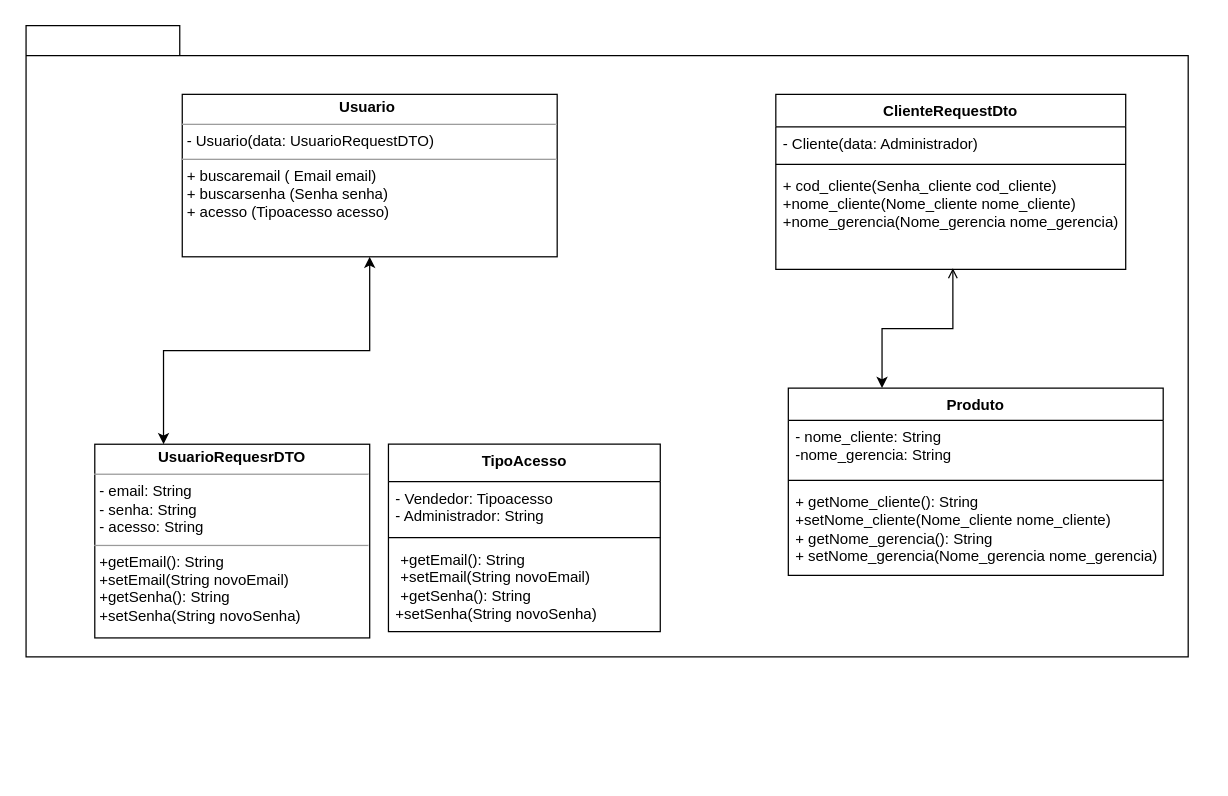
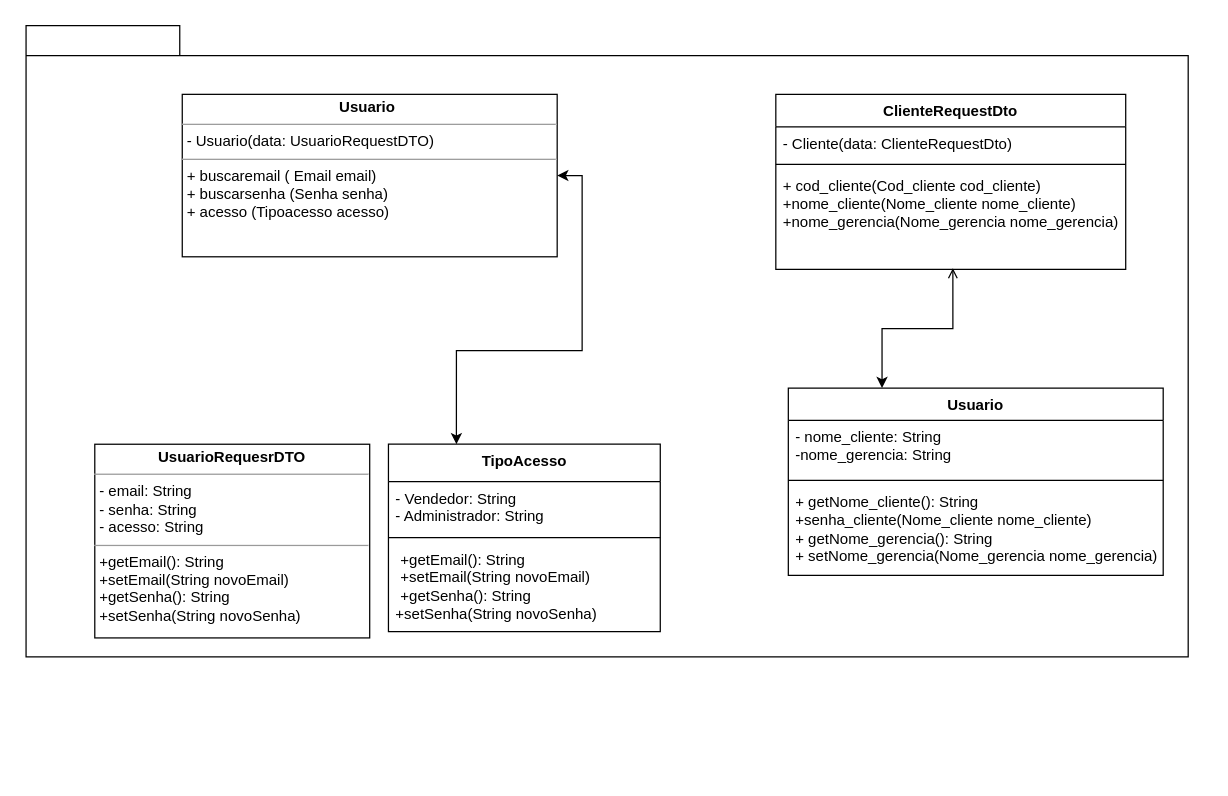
- <mxCell id="13" value="- Cliente(data: Administrador)" style="text;strokeColor=none;fillColor=none;align=left;verticalAlign=top;spacingLeft=4;spacingRight=4;overflow=hidden;rotatable=0;points=[[0,0.5],[1,0.5]];portConstraint=eastwest;whiteSpace=wrap;html=1;" parent="12" vertex="1"><mxGeometry y="26" width="280" height="26" as="geometry" /></mxCell>
+ <mxCell id="13" value="- Cliente(data: ClienteRequestDto)" style="text;strokeColor=none;fillColor=none;align=left;verticalAlign=top;spacingLeft=4;spacingRight=4;overflow=hidden;rotatable=0;points=[[0,0.5],[1,0.5]];portConstraint=eastwest;whiteSpace=wrap;html=1;" parent="12" vertex="1"><mxGeometry y="26" width="280" height="26" as="geometry" /></mxCell>
- <mxCell id="15" value="+ cod_cliente(Senha_cliente cod_cliente)&lt;br&gt;+nome_cliente(Nome_cliente nome_cliente)&lt;br&gt;+nome_gerencia(Nome_gerencia nome_gerencia)" style="text;strokeColor=none;fillColor=none;align=left;verticalAlign=top;spacingLeft=4;spacingRight=4;overflow=hidden;rotatable=0;points=[[0,0.5],[1,0.5]];portConstraint=eastwest;whiteSpace=wrap;html=1;" parent="12" vertex="1"><mxGeometry y="60" width="280" height="80" as="geometry" /></mxCell>
+ <mxCell id="15" value="+ cod_cliente(Cod_cliente cod_cliente)&lt;br&gt;+nome_cliente(Nome_cliente nome_cliente)&lt;br&gt;+nome_gerencia(Nome_gerencia nome_gerencia)" style="text;strokeColor=none;fillColor=none;align=left;verticalAlign=top;spacingLeft=4;spacingRight=4;overflow=hidden;rotatable=0;points=[[0,0.5],[1,0.5]];portConstraint=eastwest;whiteSpace=wrap;html=1;" parent="12" vertex="1"><mxGeometry y="60" width="280" height="80" as="geometry" /></mxCell>
- <mxCell id="10" style="edgeStyle=orthogonalEdgeStyle;rounded=0;orthogonalLoop=1;jettySize=auto;html=1;exitX=0.25;exitY=0;exitDx=0;exitDy=0;startArrow=classic;startFill=1;" parent="2" source="11" target="4" edge="1"><mxGeometry relative="1" as="geometry" /></mxCell>
+ <mxCell id="5" style="edgeStyle=orthogonalEdgeStyle;rounded=0;orthogonalLoop=1;jettySize=auto;html=1;exitX=0.25;exitY=0;exitDx=0;exitDy=0;entryX=1;entryY=0.5;entryDx=0;entryDy=0;startArrow=classic;startFill=1;" parent="2" source="6" target="4" edge="1"><mxGeometry relative="1" as="geometry" /></mxCell>
- <mxCell id="17" value="Produto" style="swimlane;fontStyle=1;align=center;verticalAlign=top;childLayout=stackLayout;horizontal=1;startSize=26;horizontalStack=0;resizeParent=1;resizeParentMax=0;resizeLast=0;collapsible=1;marginBottom=0;whiteSpace=wrap;html=1;" parent="2" vertex="1"><mxGeometry x="610" y="275" width="300" height="150" as="geometry" /></mxCell>
+ <mxCell id="17" value="Usuario" style="swimlane;fontStyle=1;align=center;verticalAlign=top;childLayout=stackLayout;horizontal=1;startSize=26;horizontalStack=0;resizeParent=1;resizeParentMax=0;resizeLast=0;collapsible=1;marginBottom=0;whiteSpace=wrap;html=1;" parent="2" vertex="1"><mxGeometry x="610" y="275" width="300" height="150" as="geometry" /></mxCell>
- <mxCell id="7" value="- Vendedor: Tipoacesso&lt;br&gt;- Administrador: String" style="text;strokeColor=none;fillColor=none;align=left;verticalAlign=top;spacingLeft=4;spacingRight=4;overflow=hidden;rotatable=0;points=[[0,0.5],[1,0.5]];portConstraint=eastwest;whiteSpace=wrap;html=1;" parent="6" vertex="1"><mxGeometry y="30" width="217.53" height="40" as="geometry" /></mxCell>
+ <mxCell id="7" value="- Vendedor: String&lt;br&gt;- Administrador: String" style="text;strokeColor=none;fillColor=none;align=left;verticalAlign=top;spacingLeft=4;spacingRight=4;overflow=hidden;rotatable=0;points=[[0,0.5],[1,0.5]];portConstraint=eastwest;whiteSpace=wrap;html=1;" parent="6" vertex="1"><mxGeometry y="30" width="217.53" height="40" as="geometry" /></mxCell>
- <mxCell id="20" value="+ getNome_cliente(): String&lt;br&gt;+setNome_cliente(Nome_cliente nome_cliente)&lt;br&gt;+ getNome_gerencia(): String&lt;br&gt;+ setNome_gerencia(Nome_gerencia nome_gerencia)" style="text;strokeColor=none;fillColor=none;align=left;verticalAlign=top;spacingLeft=4;spacingRight=4;overflow=hidden;rotatable=0;points=[[0,0.5],[1,0.5]];portConstraint=eastwest;whiteSpace=wrap;html=1;" parent="17" vertex="1"><mxGeometry y="78" width="300" height="72" as="geometry" /></mxCell>
+ <mxCell id="20" value="+ getNome_cliente(): String&lt;br&gt;+senha_cliente(Nome_cliente nome_cliente)&lt;br&gt;+ getNome_gerencia(): String&lt;br&gt;+ setNome_gerencia(Nome_gerencia nome_gerencia)" style="text;strokeColor=none;fillColor=none;align=left;verticalAlign=top;spacingLeft=4;spacingRight=4;overflow=hidden;rotatable=0;points=[[0,0.5],[1,0.5]];portConstraint=eastwest;whiteSpace=wrap;html=1;" parent="17" vertex="1"><mxGeometry y="78" width="300" height="72" as="geometry" /></mxCell>
